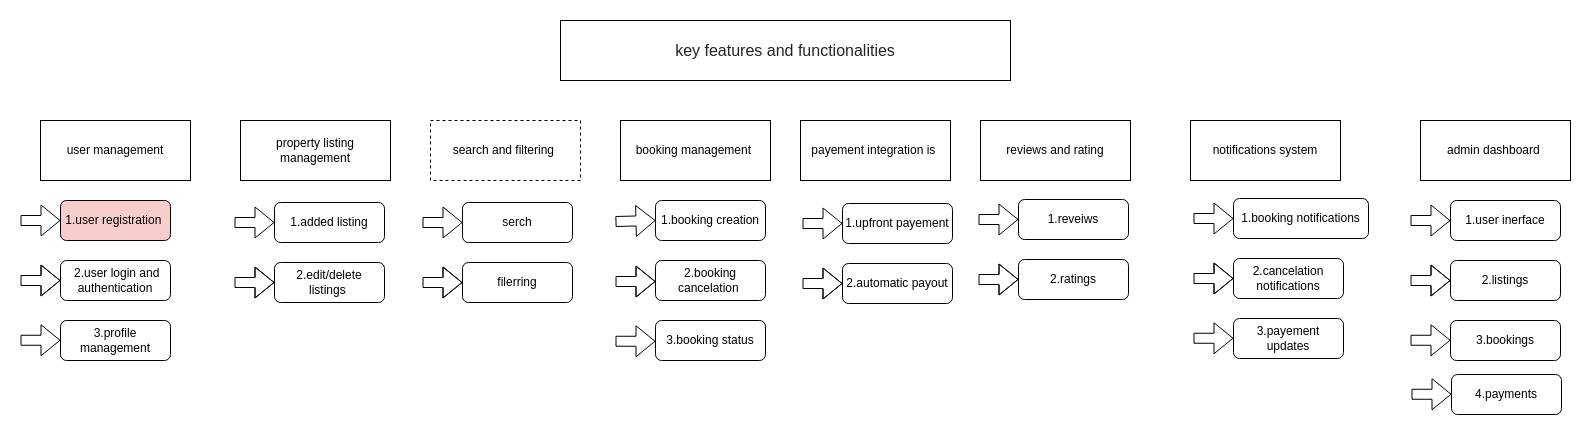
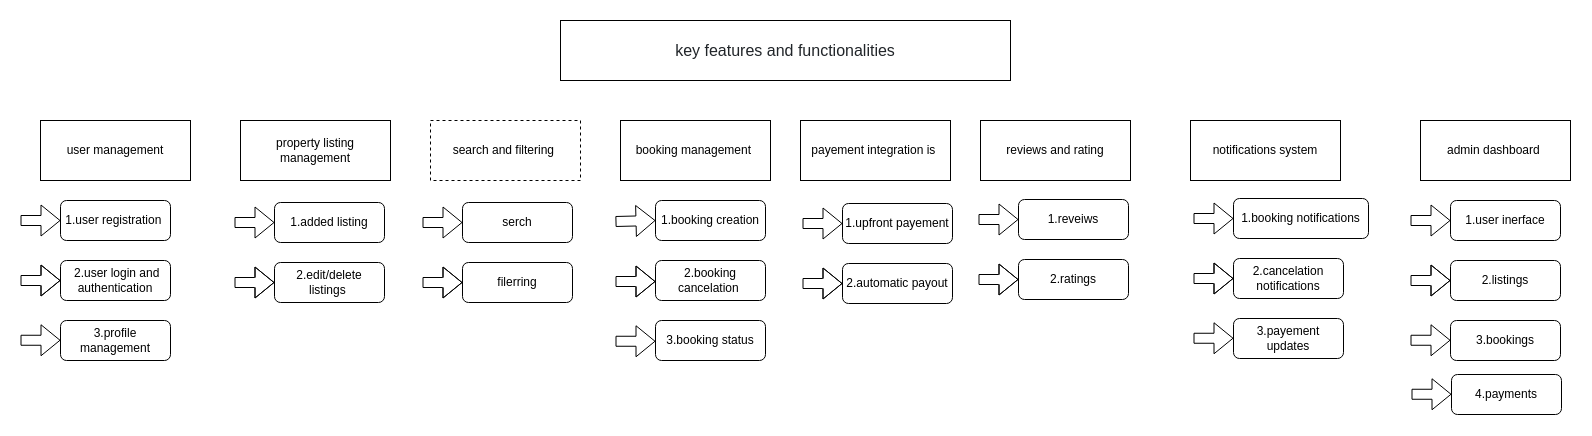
- <mxCell id="11" value="1.user registration&amp;nbsp;" style="rounded=1;whiteSpace=wrap;html=1;fillColor=#f8cecc;" vertex="1" parent="1"><mxGeometry x="60" y="200" width="110" height="40" as="geometry" /></mxCell>
+ <mxCell id="11" value="1.user registration&amp;nbsp;" style="rounded=1;whiteSpace=wrap;html=1;" vertex="1" parent="1"><mxGeometry x="60" y="200" width="110" height="40" as="geometry" /></mxCell>
